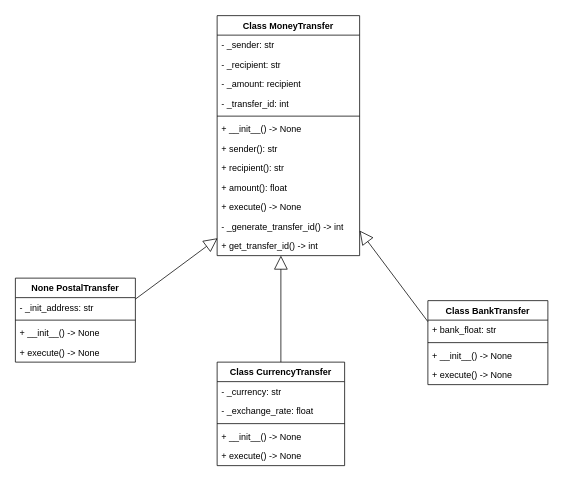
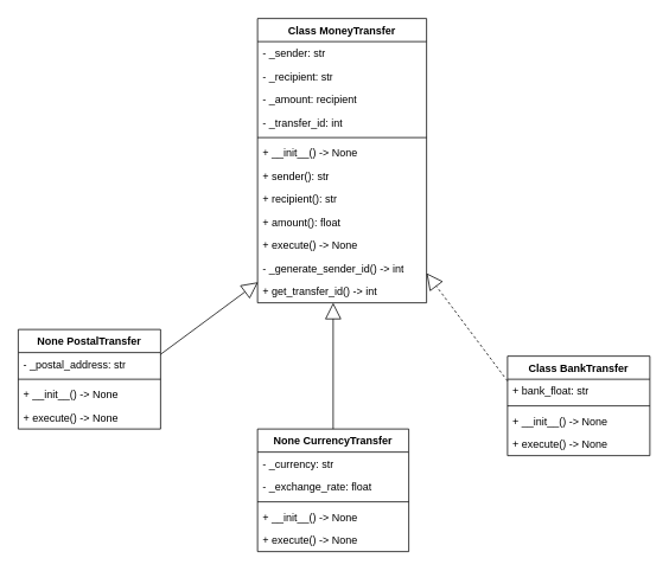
- <mxCell id="13" value="- _generate_transfer_id() -&amp;gt; int" style="text;strokeColor=none;fillColor=none;align=left;verticalAlign=top;spacingLeft=4;spacingRight=4;overflow=hidden;rotatable=0;points=[[0,0.5],[1,0.5]];portConstraint=eastwest;whiteSpace=wrap;html=1;" parent="2" vertex="1"><mxGeometry y="268" width="190" height="26" as="geometry" /></mxCell>
+ <mxCell id="13" value="- _generate_sender_id() -&amp;gt; int" style="text;strokeColor=none;fillColor=none;align=left;verticalAlign=top;spacingLeft=4;spacingRight=4;overflow=hidden;rotatable=0;points=[[0,0.5],[1,0.5]];portConstraint=eastwest;whiteSpace=wrap;html=1;" parent="2" vertex="1"><mxGeometry y="268" width="190" height="26" as="geometry" /></mxCell>
- <mxCell id="25" value="" style="endArrow=block;endSize=16;endFill=0;html=1;rounded=0;exitX=0;exitY=0.25;exitDx=0;exitDy=0;" parent="1" target="2" edge="1" source="20"><mxGeometry width="160" relative="1" as="geometry"><mxPoint x="170" y="360" as="sourcePoint" /><mxPoint x="270" y="270" as="targetPoint" /><Array as="points" /></mxGeometry></mxCell>
+ <mxCell id="25" value="" style="endArrow=block;endSize=16;endFill=0;html=1;rounded=0;exitX=0;exitY=0.25;exitDx=0;exitDy=0;dashed=1;" parent="1" target="2" edge="1" source="20"><mxGeometry width="160" relative="1" as="geometry"><mxPoint x="170" y="360" as="sourcePoint" /><mxPoint x="270" y="270" as="targetPoint" /><Array as="points" /></mxGeometry></mxCell>
- <mxCell id="16" value="- _init_address: str" style="text;strokeColor=none;fillColor=none;align=left;verticalAlign=top;spacingLeft=4;spacingRight=4;overflow=hidden;rotatable=0;points=[[0,0.5],[1,0.5]];portConstraint=eastwest;whiteSpace=wrap;html=1;" vertex="1" parent="15"><mxGeometry y="26" width="160" height="26" as="geometry" /></mxCell>
+ <mxCell id="16" value="- _postal_address: str" style="text;strokeColor=none;fillColor=none;align=left;verticalAlign=top;spacingLeft=4;spacingRight=4;overflow=hidden;rotatable=0;points=[[0,0.5],[1,0.5]];portConstraint=eastwest;whiteSpace=wrap;html=1;" vertex="1" parent="15"><mxGeometry y="26" width="160" height="26" as="geometry" /></mxCell>
- <mxCell id="27" value="Class&amp;nbsp;CurrencyTransfer" style="swimlane;fontStyle=1;align=center;verticalAlign=top;childLayout=stackLayout;horizontal=1;startSize=26;horizontalStack=0;resizeParent=1;resizeParentMax=0;resizeLast=0;collapsible=1;marginBottom=0;whiteSpace=wrap;html=1;" vertex="1" parent="1"><mxGeometry x="289" y="482" width="170" height="138" as="geometry" /></mxCell>
+ <mxCell id="27" value="None&amp;nbsp;CurrencyTransfer" style="swimlane;fontStyle=1;align=center;verticalAlign=top;childLayout=stackLayout;horizontal=1;startSize=26;horizontalStack=0;resizeParent=1;resizeParentMax=0;resizeLast=0;collapsible=1;marginBottom=0;whiteSpace=wrap;html=1;" vertex="1" parent="1"><mxGeometry x="289" y="482" width="170" height="138" as="geometry" /></mxCell>
